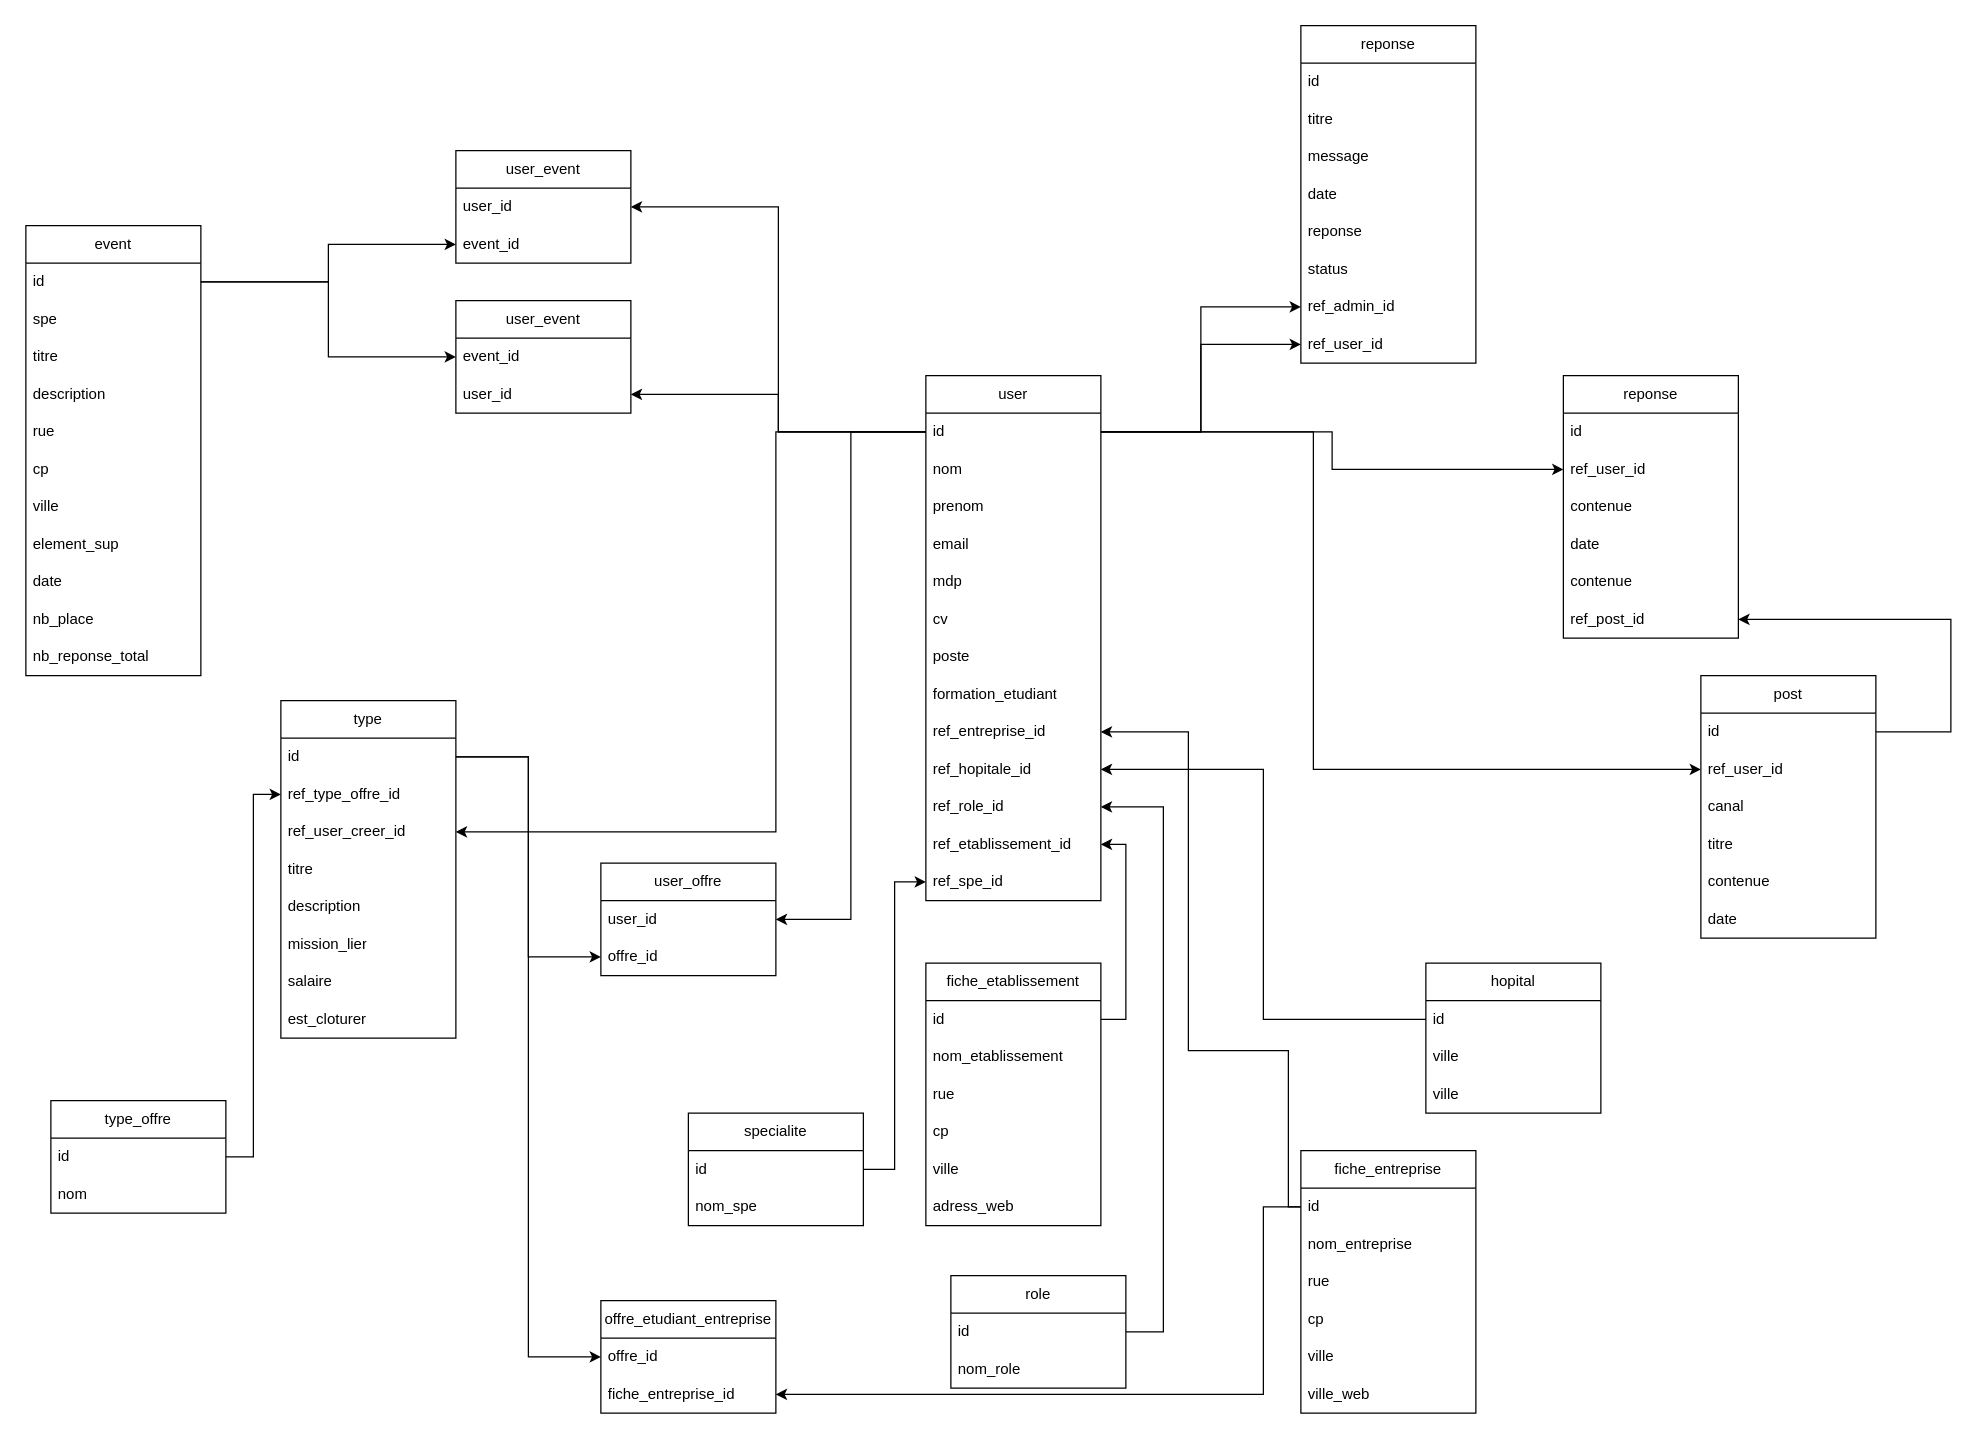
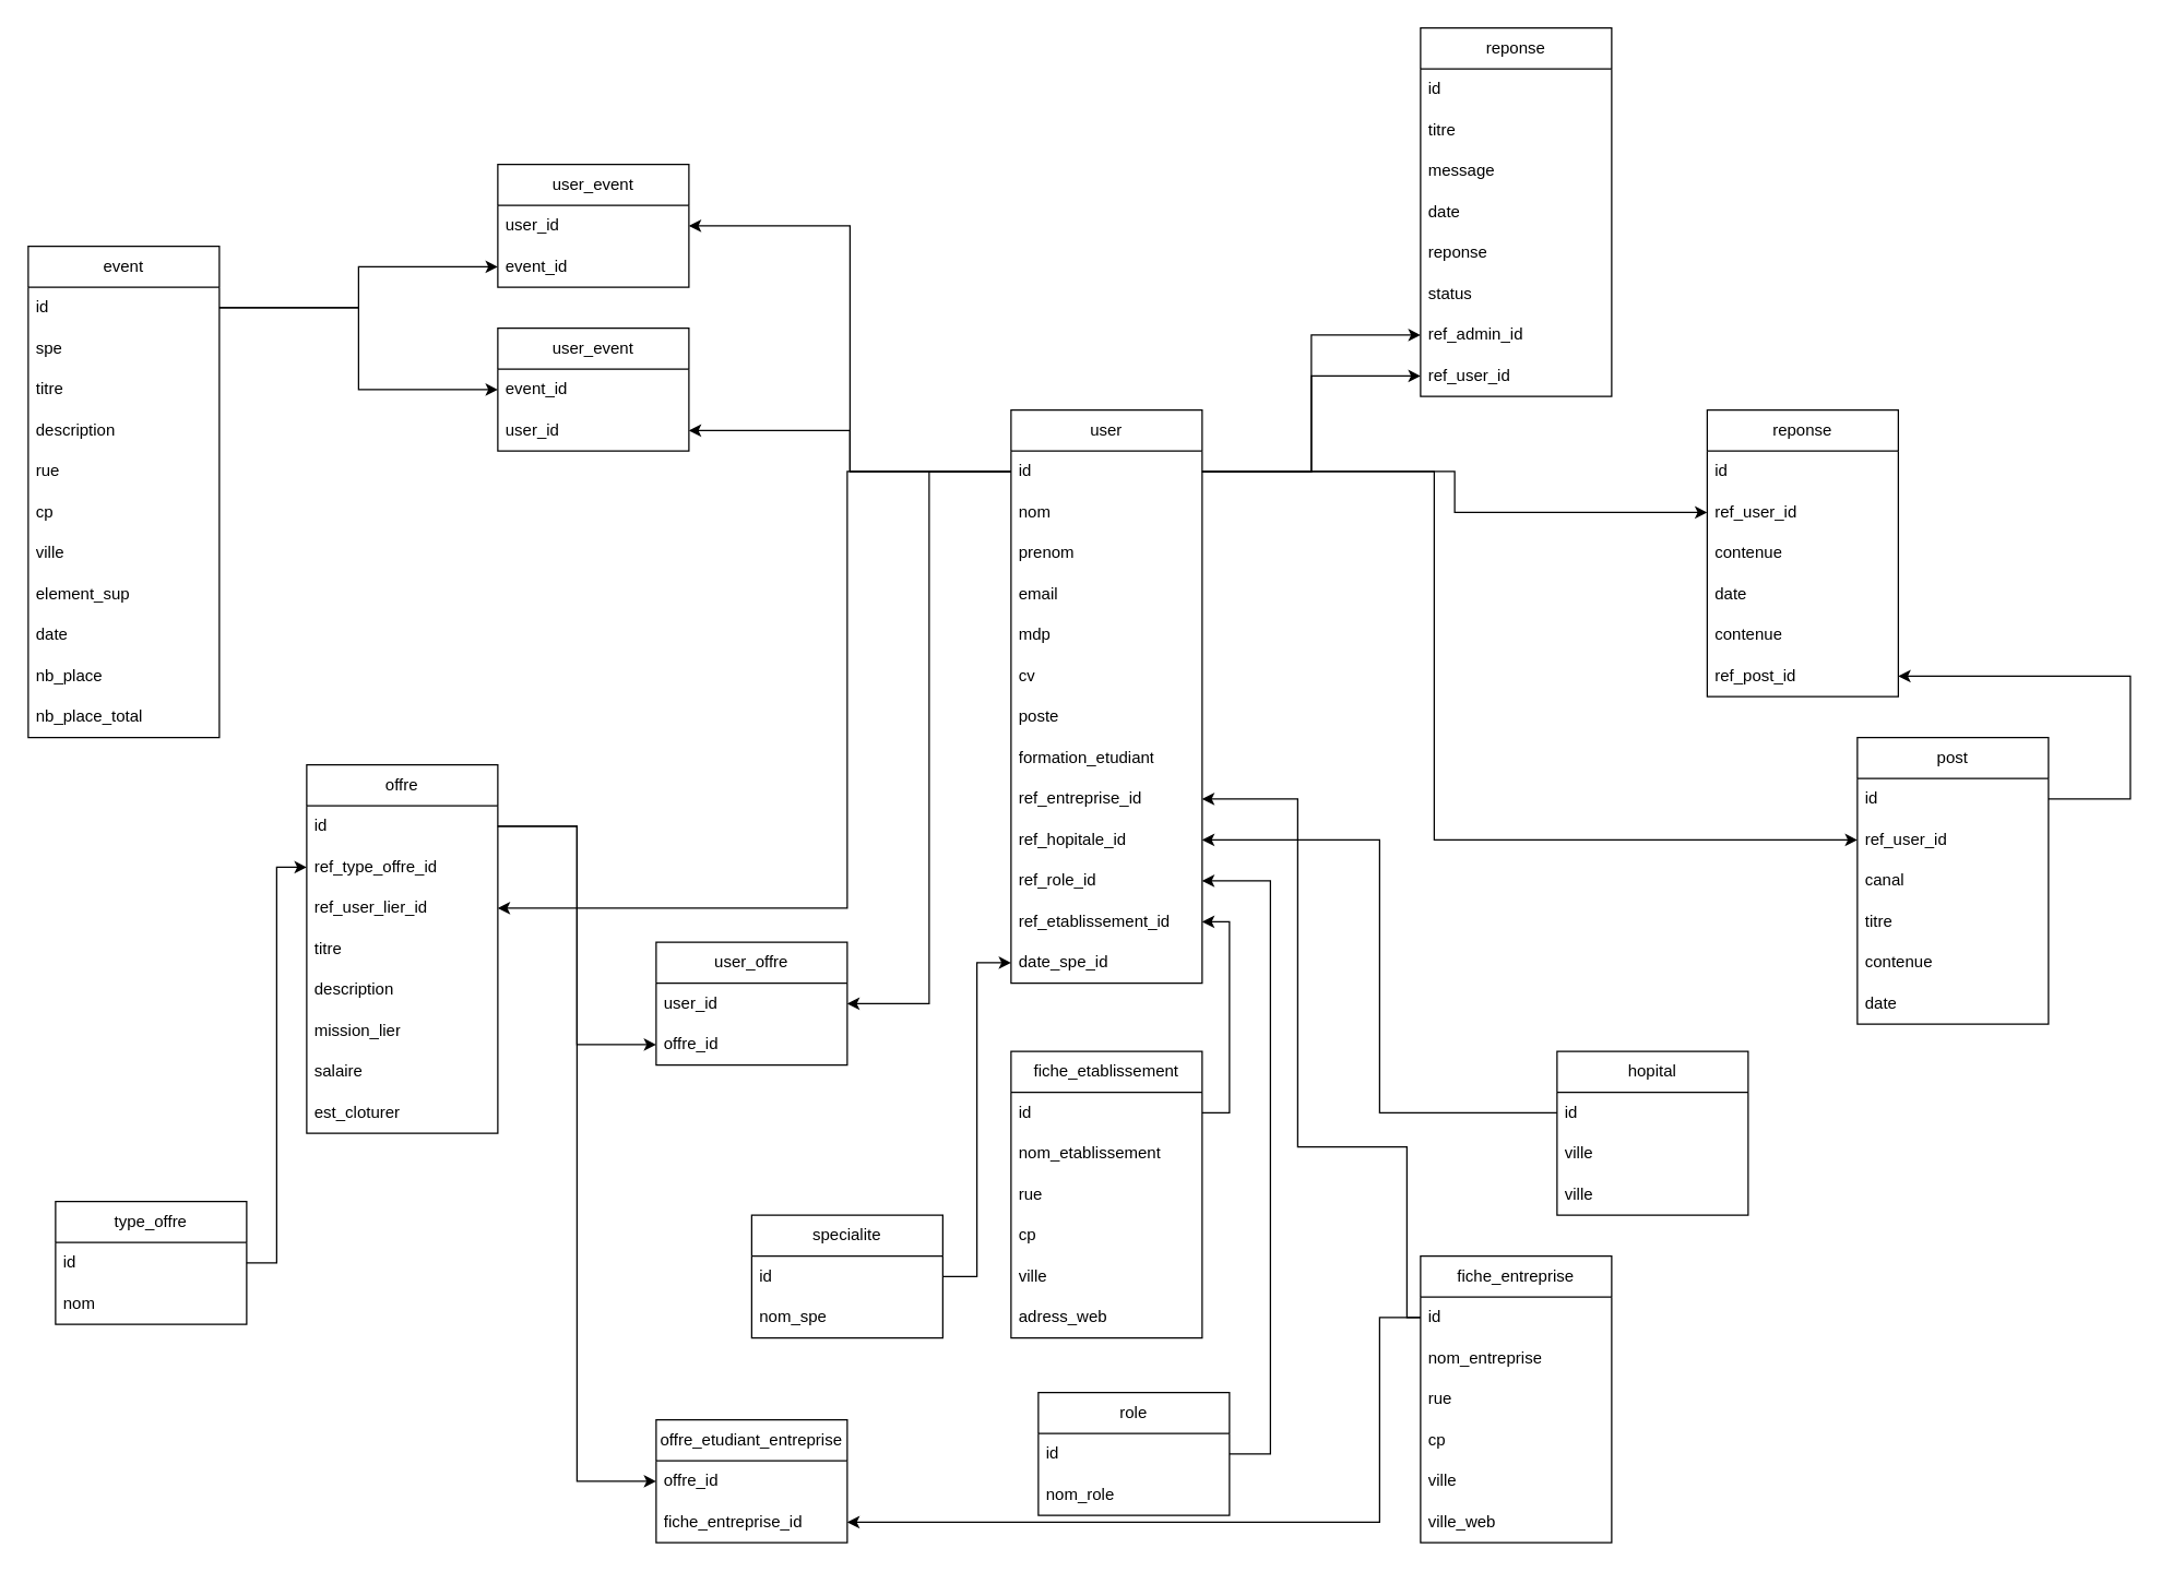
- <mxCell id="13" value="nb_reponse_total" style="text;strokeColor=none;fillColor=none;align=left;verticalAlign=middle;spacingLeft=4;spacingRight=4;overflow=hidden;points=[[0,0.5],[1,0.5]];portConstraint=eastwest;rotatable=0;whiteSpace=wrap;html=1;" parent="2" vertex="1"><mxGeometry y="330" width="140" height="30" as="geometry" /></mxCell>
+ <mxCell id="13" value="nb_place_total" style="text;strokeColor=none;fillColor=none;align=left;verticalAlign=middle;spacingLeft=4;spacingRight=4;overflow=hidden;points=[[0,0.5],[1,0.5]];portConstraint=eastwest;rotatable=0;whiteSpace=wrap;html=1;" parent="2" vertex="1"><mxGeometry y="330" width="140" height="30" as="geometry" /></mxCell>
- <mxCell id="41" value="type" style="swimlane;fontStyle=0;childLayout=stackLayout;horizontal=1;startSize=30;horizontalStack=0;resizeParent=1;resizeParentMax=0;resizeLast=0;collapsible=1;marginBottom=0;whiteSpace=wrap;html=1;" parent="1" vertex="1"><mxGeometry x="224" y="560" width="140" height="270" as="geometry" /></mxCell>
+ <mxCell id="41" value="offre" style="swimlane;fontStyle=0;childLayout=stackLayout;horizontal=1;startSize=30;horizontalStack=0;resizeParent=1;resizeParentMax=0;resizeLast=0;collapsible=1;marginBottom=0;whiteSpace=wrap;html=1;" parent="1" vertex="1"><mxGeometry x="224" y="560" width="140" height="270" as="geometry" /></mxCell>
- <mxCell id="44" value="ref_user_creer_id" style="text;strokeColor=none;fillColor=none;align=left;verticalAlign=middle;spacingLeft=4;spacingRight=4;overflow=hidden;points=[[0,0.5],[1,0.5]];portConstraint=eastwest;rotatable=0;whiteSpace=wrap;html=1;" parent="41" vertex="1"><mxGeometry y="90" width="140" height="30" as="geometry" /></mxCell>
+ <mxCell id="44" value="ref_user_lier_id" style="text;strokeColor=none;fillColor=none;align=left;verticalAlign=middle;spacingLeft=4;spacingRight=4;overflow=hidden;points=[[0,0.5],[1,0.5]];portConstraint=eastwest;rotatable=0;whiteSpace=wrap;html=1;" parent="41" vertex="1"><mxGeometry y="90" width="140" height="30" as="geometry" /></mxCell>
- <mxCell id="27" value="ref_spe_id" style="text;strokeColor=none;fillColor=none;align=left;verticalAlign=middle;spacingLeft=4;spacingRight=4;overflow=hidden;points=[[0,0.5],[1,0.5]];portConstraint=eastwest;rotatable=0;whiteSpace=wrap;html=1;" parent="14" vertex="1"><mxGeometry y="390" width="140" height="30" as="geometry" /></mxCell>
+ <mxCell id="27" value="date_spe_id" style="text;strokeColor=none;fillColor=none;align=left;verticalAlign=middle;spacingLeft=4;spacingRight=4;overflow=hidden;points=[[0,0.5],[1,0.5]];portConstraint=eastwest;rotatable=0;whiteSpace=wrap;html=1;" parent="14" vertex="1"><mxGeometry y="390" width="140" height="30" as="geometry" /></mxCell>
